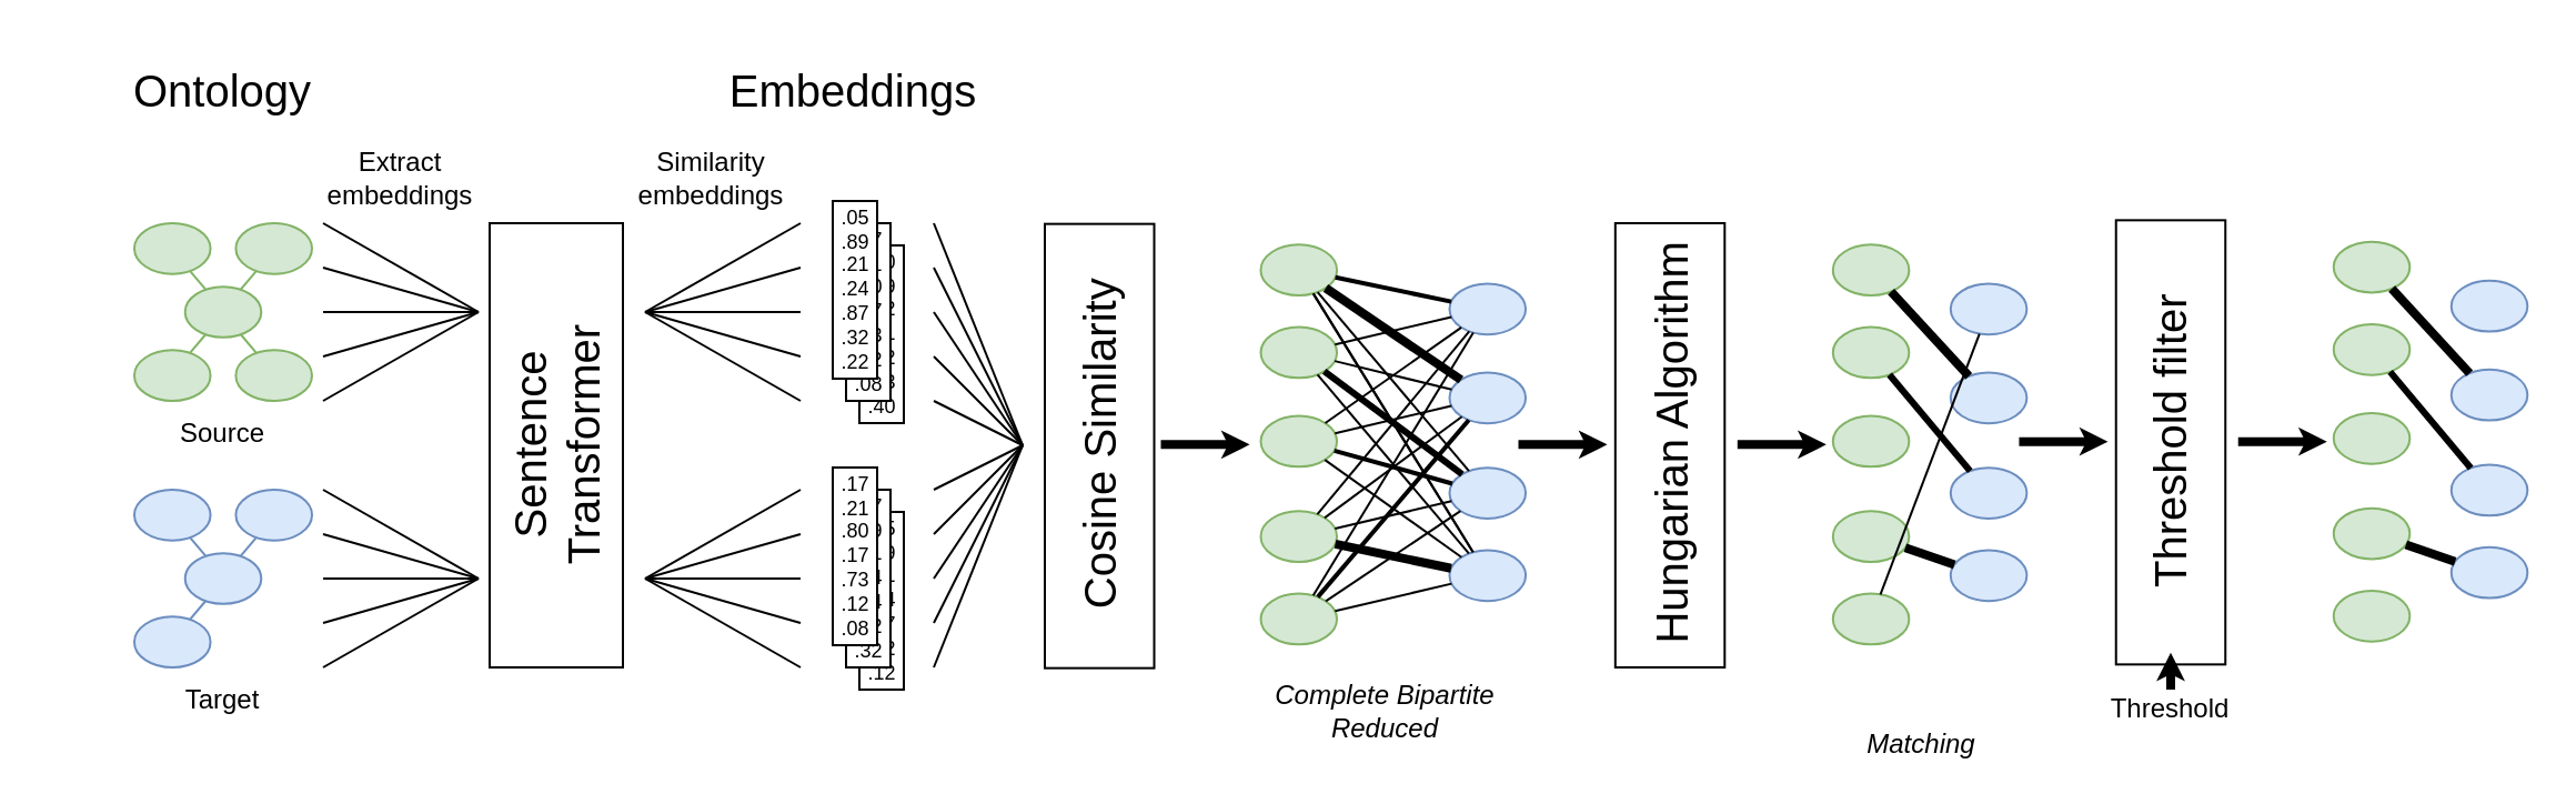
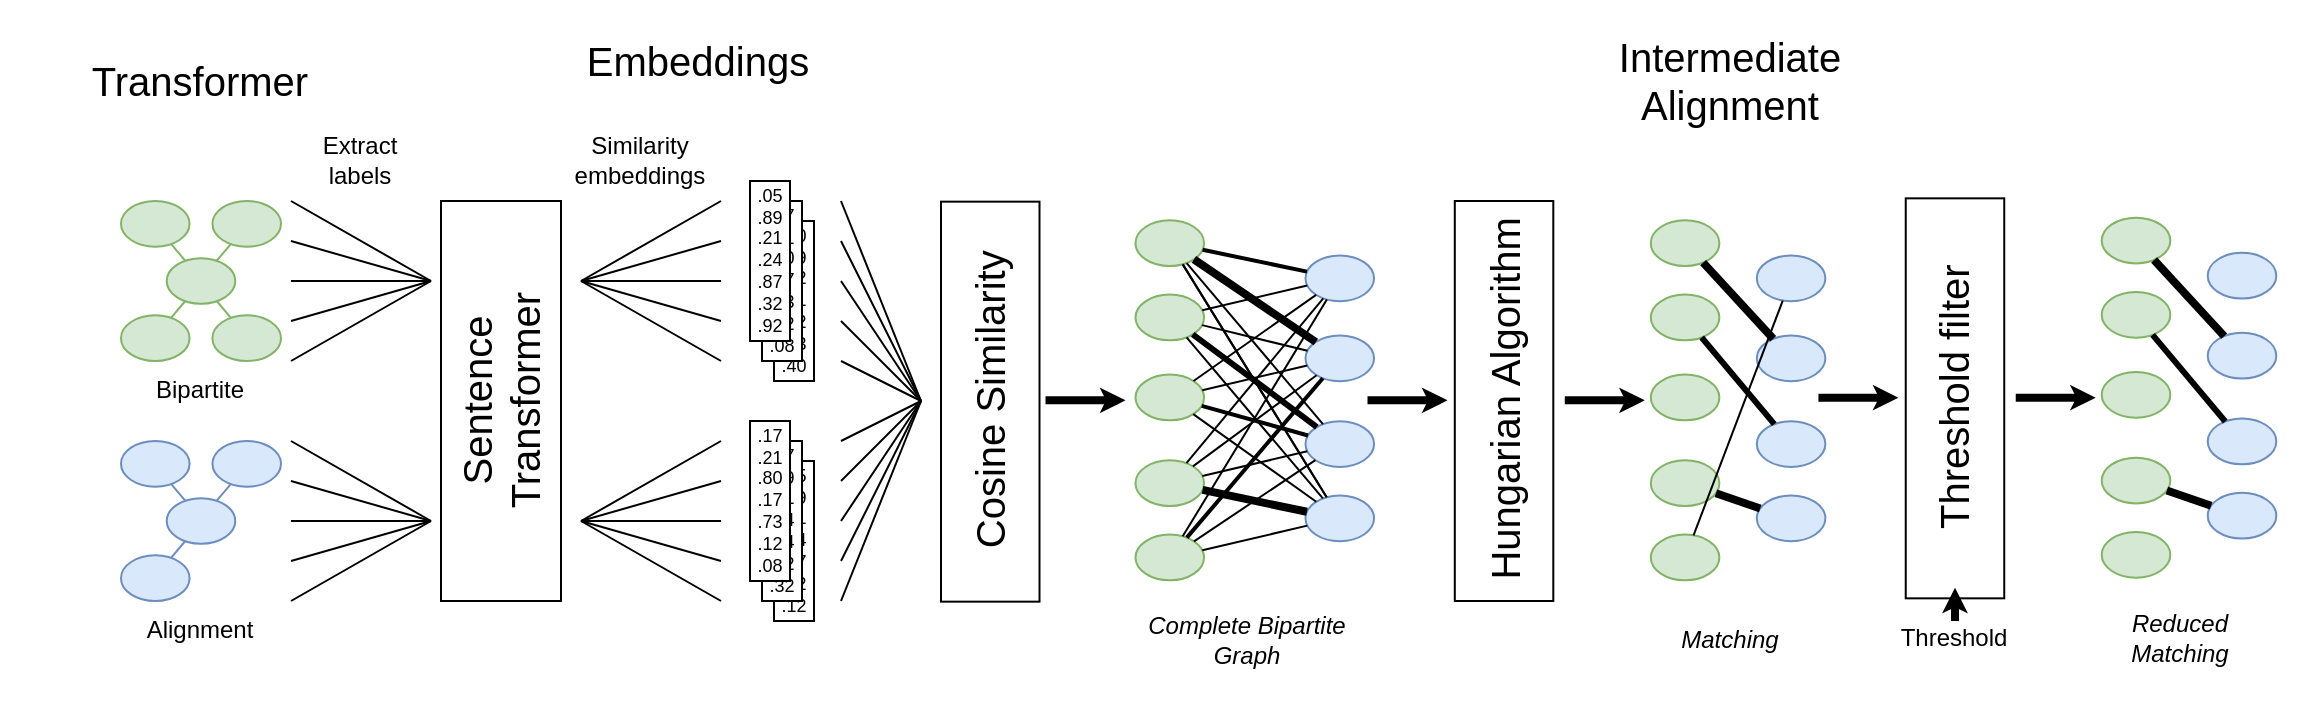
- <mxCell id="22" value="&lt;font style=&quot;font-size: 20px;&quot;&gt;Ontology&lt;/font&gt;" style="text;html=1;strokeColor=none;fillColor=none;align=center;verticalAlign=middle;whiteSpace=wrap;rounded=0;" parent="1" vertex="1"><mxGeometry x="20" y="20" width="160" height="40" as="geometry" /></mxCell>
+ <mxCell id="22" value="&lt;font style=&quot;font-size: 20px;&quot;&gt;Transformer&lt;/font&gt;" style="text;html=1;strokeColor=none;fillColor=none;align=center;verticalAlign=middle;whiteSpace=wrap;rounded=0;" parent="1" vertex="1"><mxGeometry x="20" y="20" width="160" height="40" as="geometry" /></mxCell>
- <mxCell id="45" value="&lt;font style=&quot;font-size: 20px;&quot;&gt;Embeddings&lt;/font&gt;" style="text;html=1;strokeColor=none;fillColor=none;align=center;verticalAlign=middle;whiteSpace=wrap;rounded=0;" parent="1" vertex="1"><mxGeometry x="324" y="20" width="120" height="40" as="geometry" /></mxCell>
+ <mxCell id="45" value="&lt;font style=&quot;font-size: 20px;&quot;&gt;Embeddings&lt;/font&gt;" style="text;html=1;strokeColor=none;fillColor=none;align=center;verticalAlign=middle;whiteSpace=wrap;rounded=0;" parent="1" vertex="1"><mxGeometry x="289" y="10" width="120" height="40" as="geometry" /></mxCell>
+ <mxCell id="107" value="&lt;span style=&quot;font-size: 20px;&quot;&gt;Intermediate&lt;br&gt;Alignment&lt;/span&gt;" style="text;html=1;strokeColor=none;fillColor=none;align=center;verticalAlign=middle;whiteSpace=wrap;rounded=0;" parent="1" vertex="1"><mxGeometry x="800" y="20" width="130" height="40" as="geometry" /></mxCell>
- <mxCell id="35" value="&lt;font style=&quot;font-size: 12px;&quot;&gt;Extract&lt;br&gt;embeddings&lt;/font&gt;" style="text;html=1;strokeColor=none;fillColor=none;align=center;verticalAlign=middle;whiteSpace=wrap;rounded=0;" parent="1" vertex="1"><mxGeometry x="140" y="60" width="80" height="40" as="geometry" /></mxCell>
+ <mxCell id="35" value="&lt;font style=&quot;font-size: 12px;&quot;&gt;Extract&lt;br&gt;labels&lt;/font&gt;" style="text;html=1;strokeColor=none;fillColor=none;align=center;verticalAlign=middle;whiteSpace=wrap;rounded=0;" parent="1" vertex="1"><mxGeometry x="140" y="60" width="80" height="40" as="geometry" /></mxCell>
- <mxCell id="41" value="&lt;font style=&quot;font-size: 9px;&quot;&gt;.05&lt;br&gt;.89&lt;br&gt;.21&lt;br&gt;.24&lt;br&gt;.87&lt;br&gt;.32&lt;br&gt;.22&lt;/font&gt;" style="text;html=1;strokeColor=default;fillColor=default;align=center;verticalAlign=middle;whiteSpace=wrap;rounded=0;fontSize=8;" parent="1" vertex="1"><mxGeometry x="374.5" y="90" width="20" height="80" as="geometry" /></mxCell>
+ <mxCell id="41" value="&lt;font style=&quot;font-size: 9px;&quot;&gt;.05&lt;br&gt;.89&lt;br&gt;.21&lt;br&gt;.24&lt;br&gt;.87&lt;br&gt;.32&lt;br&gt;.92&lt;/font&gt;" style="text;html=1;strokeColor=default;fillColor=default;align=center;verticalAlign=middle;whiteSpace=wrap;rounded=0;fontSize=8;" parent="1" vertex="1"><mxGeometry x="374.5" y="90" width="20" height="80" as="geometry" /></mxCell>
- <mxCell id="21" value="Source" style="text;html=1;strokeColor=none;fillColor=none;align=center;verticalAlign=middle;whiteSpace=wrap;rounded=0;" parent="1" vertex="1"><mxGeometry x="60" y="180" width="80" height="30" as="geometry" /></mxCell>
+ <mxCell id="21" value="Bipartite" style="text;html=1;strokeColor=none;fillColor=none;align=center;verticalAlign=middle;whiteSpace=wrap;rounded=0;" parent="1" vertex="1"><mxGeometry x="60" y="180" width="80" height="30" as="geometry" /></mxCell>
- <mxCell id="10" value="Target" style="text;html=1;strokeColor=none;fillColor=none;align=center;verticalAlign=middle;whiteSpace=wrap;rounded=0;" parent="2" vertex="1"><mxGeometry y="80" width="80" height="30" as="geometry" /></mxCell>
+ <mxCell id="10" value="Alignment" style="text;html=1;strokeColor=none;fillColor=none;align=center;verticalAlign=middle;whiteSpace=wrap;rounded=0;" parent="2" vertex="1"><mxGeometry y="80" width="80" height="30" as="geometry" /></mxCell>
+ <mxCell id="126" value="&lt;i&gt;Reduced&lt;br&gt;Matching&lt;/i&gt;" style="text;html=1;strokeColor=none;fillColor=none;align=center;verticalAlign=middle;whiteSpace=wrap;rounded=0;" parent="1" vertex="1"><mxGeometry x="1045.47" y="299" width="90" height="39.67" as="geometry" /></mxCell>
- <mxCell id="108" value="&lt;i&gt;Complete Bipartite Reduced&lt;/i&gt;" style="text;html=1;strokeColor=none;fillColor=none;align=center;verticalAlign=middle;whiteSpace=wrap;rounded=0;" parent="1" vertex="1"><mxGeometry x="556.53" y="300.33" width="133.47" height="39.67" as="geometry" /></mxCell>
+ <mxCell id="108" value="&lt;i&gt;Complete Bipartite Graph&lt;/i&gt;" style="text;html=1;strokeColor=none;fillColor=none;align=center;verticalAlign=middle;whiteSpace=wrap;rounded=0;" parent="1" vertex="1"><mxGeometry x="556.53" y="300.33" width="133.47" height="39.67" as="geometry" /></mxCell>
- <mxCell id="109" value="&lt;i&gt;Matching&lt;/i&gt;" style="text;html=1;strokeColor=none;fillColor=none;align=center;verticalAlign=middle;whiteSpace=wrap;rounded=0;" parent="1" vertex="1"><mxGeometry x="820" y="315.33" width="90" height="39.67" as="geometry" /></mxCell>
+ <mxCell id="109" value="&lt;i&gt;Matching&lt;/i&gt;" style="text;html=1;strokeColor=none;fillColor=none;align=center;verticalAlign=middle;whiteSpace=wrap;rounded=0;" parent="1" vertex="1"><mxGeometry x="820" y="300.33" width="90" height="39.67" as="geometry" /></mxCell>
